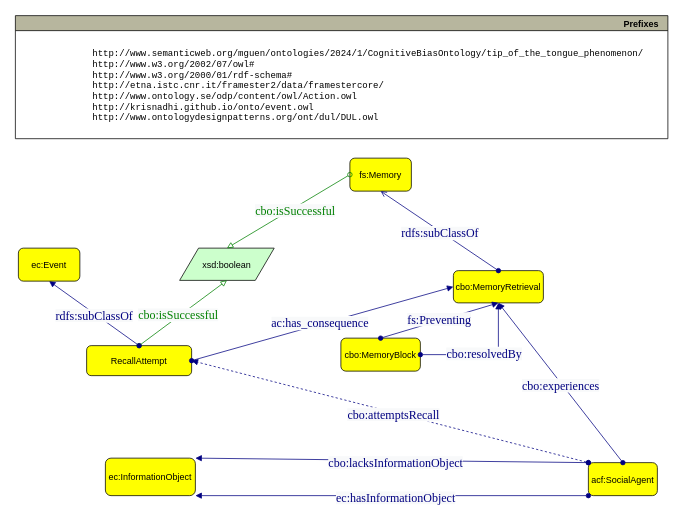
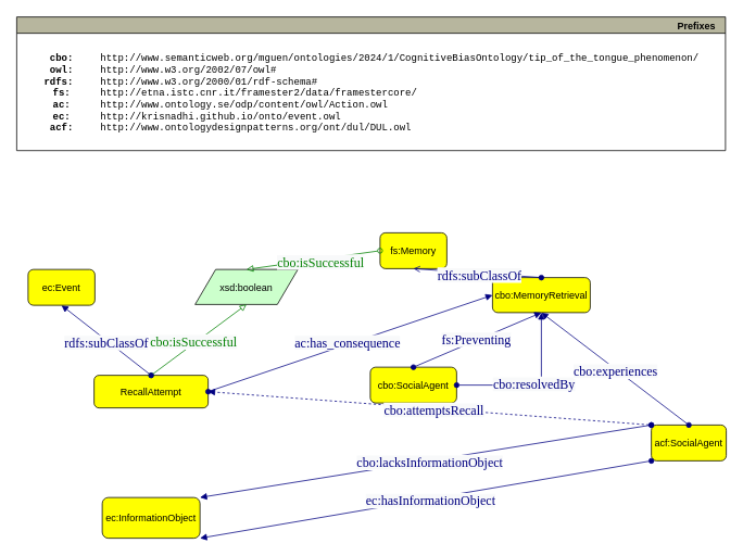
+ <mxCell id="3" value="&lt;b&gt;cbo:&lt;br&gt;owl:&lt;br&gt;rdfs:&amp;nbsp;&lt;br&gt;fs:&lt;br&gt;ac:&lt;br&gt;ec:&lt;br&gt;acf:&lt;br&gt;&lt;/b&gt;" style="text;html=1;align=center;verticalAlign=middle;resizable=0;points=[];autosize=1;fontFamily=Courier New;" parent="2" vertex="1"><mxGeometry x="19.996" y="39.1" width="70" height="110" as="geometry" /></mxCell>
- <mxCell id="30" value="fs:Memory" style="graphMlID=n4;shape=rect;rounded=1;arcsize=30;fillColor=#ffff00;strokeColor=#000000;strokeWidth=1.0" parent="1" vertex="1"><mxGeometry x="466.02" y="210" width="81.968" height="44" as="geometry" /></mxCell>
+ <mxCell id="30" value="fs:Memory" style="graphMlID=n4;shape=rect;rounded=1;arcsize=30;fillColor=#ffff00;strokeColor=#000000;strokeWidth=1.0" parent="1" vertex="1"><mxGeometry x="466.02" y="285" width="81.968" height="44" as="geometry" /></mxCell>
- <mxCell id="23" value="ec:Event" style="graphMlID=n4;shape=rect;rounded=1;arcsize=30;fillColor=#ffff00;strokeColor=#000000;strokeWidth=1.0" parent="1" vertex="1"><mxGeometry x="24.016" y="330" width="81.968" height="44" as="geometry" /></mxCell>
+ <mxCell id="23" value="ec:Event" style="graphMlID=n4;shape=rect;rounded=1;arcsize=30;fillColor=#ffff00;strokeColor=#000000;strokeWidth=1.0" parent="1" vertex="1"><mxGeometry x="34.016" y="330" width="81.968" height="44" as="geometry" /></mxCell>
- <mxCell id="8" value="cbo:MemoryRetrieval" style="graphMlID=n4;shape=rect;rounded=1;arcsize=30;fillColor=#ffff00;strokeColor=#000000;strokeWidth=1.0" parent="1" vertex="1"><mxGeometry x="604.02" y="360" width="120" height="43" as="geometry" /></mxCell>
+ <mxCell id="8" value="cbo:MemoryRetrieval" style="graphMlID=n4;shape=rect;rounded=1;arcsize=30;fillColor=#ffff00;strokeColor=#000000;strokeWidth=1.0" parent="1" vertex="1"><mxGeometry x="604.02" y="340" width="120" height="43" as="geometry" /></mxCell>
- <mxCell id="7" value="cbo:MemoryBlock" style="graphMlID=n4;shape=rect;rounded=1;arcsize=30;fillColor=#ffff00;strokeColor=#000000;strokeWidth=1.0" parent="1" vertex="1"><mxGeometry x="454.02" y="450" width="105.97" height="44" as="geometry" /></mxCell>
+ <mxCell id="7" value="cbo:SocialAgent" style="graphMlID=n4;shape=rect;rounded=1;arcsize=30;fillColor=#ffff00;strokeColor=#000000;strokeWidth=1.0" parent="1" vertex="1"><mxGeometry x="454.02" y="450" width="105.97" height="44" as="geometry" /></mxCell>
- <mxCell id="15" value="ec:InformationObject" style="graphMlID=n4;shape=rect;rounded=1;arcsize=30;fillColor=#ffff00;strokeColor=#000000;strokeWidth=1.0" parent="1" vertex="1"><mxGeometry x="140" y="610" width="120" height="50" as="geometry" /></mxCell>
+ <mxCell id="15" value="ec:InformationObject" style="graphMlID=n4;shape=rect;rounded=1;arcsize=30;fillColor=#ffff00;strokeColor=#000000;strokeWidth=1.0" parent="1" vertex="1"><mxGeometry x="125" y="610" width="120" height="50" as="geometry" /></mxCell>
- <mxCell id="5" value="acf:SocialAgent" style="graphMlID=n4;shape=rect;rounded=1;arcsize=30;fillColor=#ffff00;strokeColor=#000000;strokeWidth=1.0" parent="1" vertex="1"><mxGeometry x="784.02" y="616" width="91.97" height="44" as="geometry" /></mxCell>
+ <mxCell id="5" value="acf:SocialAgent" style="graphMlID=n4;shape=rect;rounded=1;arcsize=30;fillColor=#ffff00;strokeColor=#000000;strokeWidth=1.0" parent="1" vertex="1"><mxGeometry x="799.02" y="521" width="91.97" height="44" as="geometry" /></mxCell>
